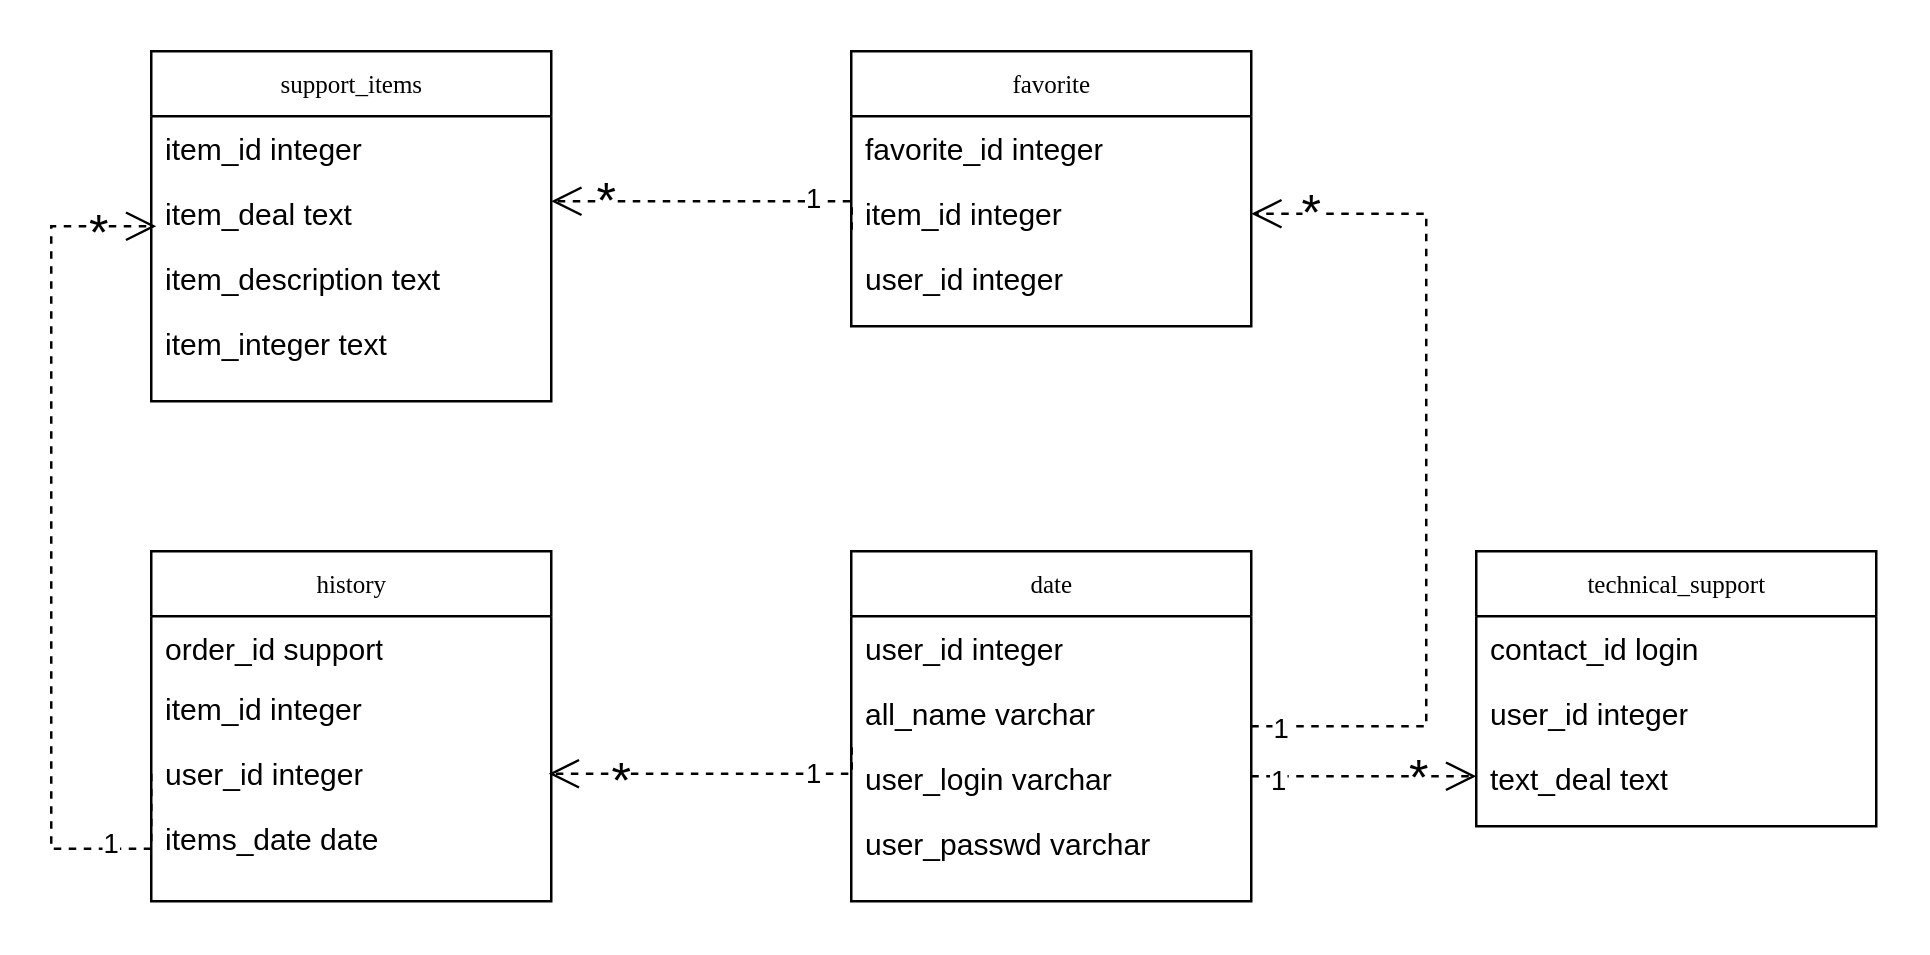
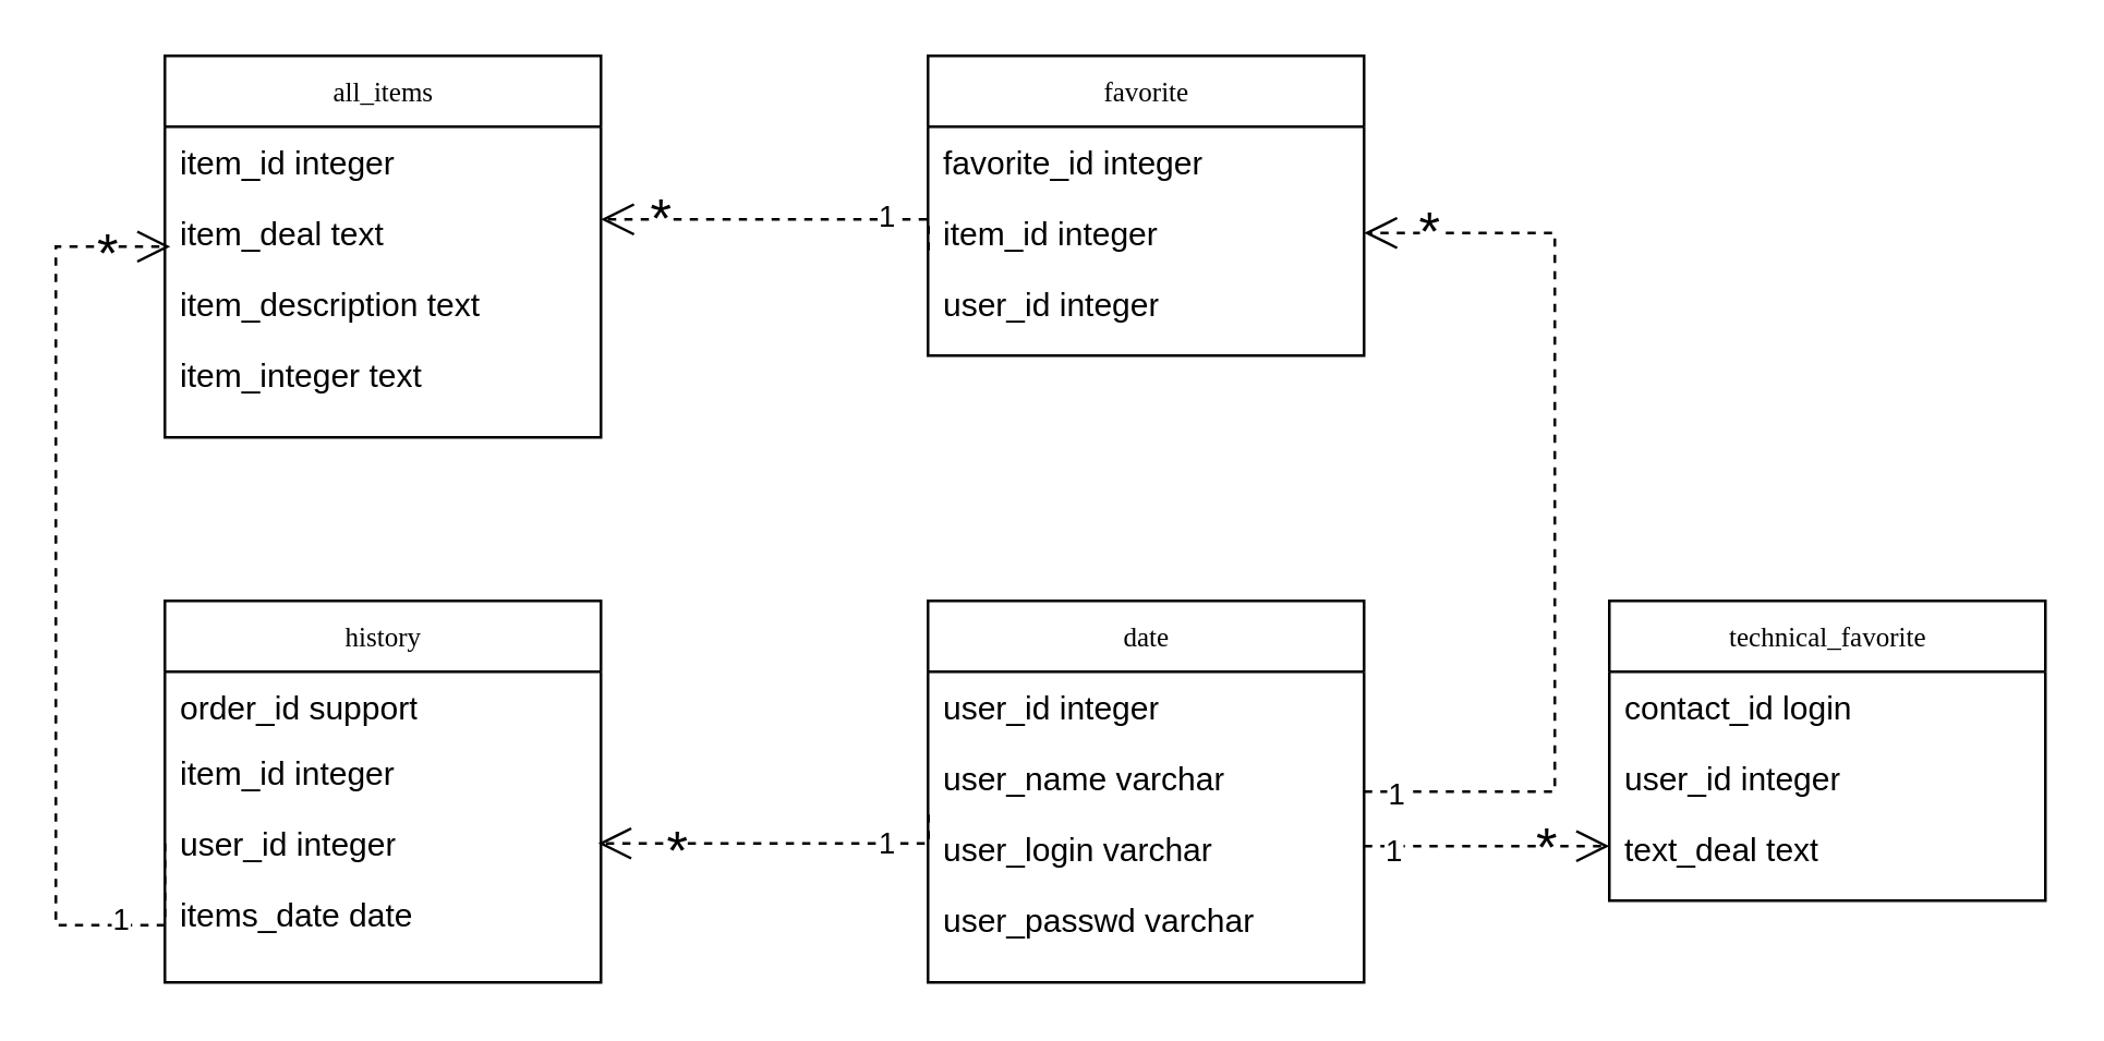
- <mxCell id="2" value="support_items" style="swimlane;html=1;fontStyle=0;childLayout=stackLayout;horizontal=1;startSize=26;fillColor=none;horizontalStack=0;resizeParent=1;resizeLast=0;collapsible=1;marginBottom=0;swimlaneFillColor=#ffffff;rounded=0;shadow=0;comic=0;labelBackgroundColor=none;strokeWidth=1;fontFamily=Verdana;fontSize=10;align=center;" parent="1" vertex="1"><mxGeometry x="60" y="20" width="160" height="140" as="geometry" /></mxCell>
+ <mxCell id="2" value="all_items" style="swimlane;html=1;fontStyle=0;childLayout=stackLayout;horizontal=1;startSize=26;fillColor=none;horizontalStack=0;resizeParent=1;resizeLast=0;collapsible=1;marginBottom=0;swimlaneFillColor=#ffffff;rounded=0;shadow=0;comic=0;labelBackgroundColor=none;strokeWidth=1;fontFamily=Verdana;fontSize=10;align=center;" parent="1" vertex="1"><mxGeometry x="60" y="20" width="160" height="140" as="geometry" /></mxCell>
- <mxCell id="21" value="technical_support" style="swimlane;html=1;fontStyle=0;childLayout=stackLayout;horizontal=1;startSize=26;fillColor=none;horizontalStack=0;resizeParent=1;resizeLast=0;collapsible=1;marginBottom=0;swimlaneFillColor=#ffffff;rounded=0;shadow=0;comic=0;labelBackgroundColor=none;strokeWidth=1;fontFamily=Verdana;fontSize=10;align=center;" vertex="1" parent="1"><mxGeometry x="590" y="220" width="160" height="110" as="geometry" /></mxCell>
+ <mxCell id="21" value="technical_favorite" style="swimlane;html=1;fontStyle=0;childLayout=stackLayout;horizontal=1;startSize=26;fillColor=none;horizontalStack=0;resizeParent=1;resizeLast=0;collapsible=1;marginBottom=0;swimlaneFillColor=#ffffff;rounded=0;shadow=0;comic=0;labelBackgroundColor=none;strokeWidth=1;fontFamily=Verdana;fontSize=10;align=center;" vertex="1" parent="1"><mxGeometry x="590" y="220" width="160" height="110" as="geometry" /></mxCell>
- <mxCell id="18" value="all_name varchar" style="text;html=1;strokeColor=none;fillColor=none;align=left;verticalAlign=top;spacingLeft=4;spacingRight=4;whiteSpace=wrap;overflow=hidden;rotatable=0;points=[[0,0.5],[1,0.5]];portConstraint=eastwest;" vertex="1" parent="16"><mxGeometry y="52" width="160" height="26" as="geometry" /></mxCell>
+ <mxCell id="18" value="user_name varchar" style="text;html=1;strokeColor=none;fillColor=none;align=left;verticalAlign=top;spacingLeft=4;spacingRight=4;whiteSpace=wrap;overflow=hidden;rotatable=0;points=[[0,0.5],[1,0.5]];portConstraint=eastwest;" vertex="1" parent="16"><mxGeometry y="52" width="160" height="26" as="geometry" /></mxCell>
